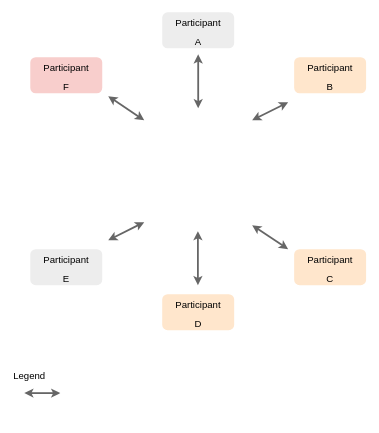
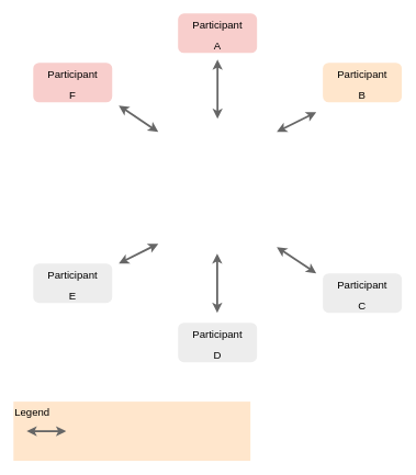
- <mxCell id="4" value="&lt;font style=&quot;line-height: 100%&quot;&gt;&lt;span style=&quot;font-size: 16px&quot;&gt;Participant&lt;/span&gt;&lt;br&gt;&lt;font style=&quot;font-size: 16px&quot;&gt;A&lt;/font&gt;&lt;br&gt;&lt;/font&gt;" style="rounded=1;whiteSpace=wrap;html=1;strokeWidth=4;fontSize=26;strokeColor=none;fillColor=#EDEDED;" vertex="1" parent="1"><mxGeometry x="270" y="20" width="120" height="60" as="geometry" /></mxCell>
+ <mxCell id="4" value="&lt;font style=&quot;line-height: 100%&quot;&gt;&lt;span style=&quot;font-size: 16px&quot;&gt;Participant&lt;/span&gt;&lt;br&gt;&lt;font style=&quot;font-size: 16px&quot;&gt;A&lt;/font&gt;&lt;br&gt;&lt;/font&gt;" style="rounded=1;whiteSpace=wrap;html=1;strokeWidth=4;fontSize=26;strokeColor=none;fillColor=#f8cecc;" vertex="1" parent="1"><mxGeometry x="270" y="20" width="120" height="60" as="geometry" /></mxCell>
- <mxCell id="8" value="&lt;font style=&quot;line-height: 100%&quot;&gt;&lt;span style=&quot;font-size: 16px&quot;&gt;Participant&lt;/span&gt;&lt;br&gt;&lt;span style=&quot;font-size: 16px&quot;&gt;E&lt;/span&gt;&lt;br&gt;&lt;/font&gt;" style="rounded=1;whiteSpace=wrap;html=1;strokeWidth=4;fontSize=26;strokeColor=none;fillColor=#EDEDED;" vertex="1" parent="1"><mxGeometry x="50" y="415" width="120" height="60" as="geometry" /></mxCell>
+ <mxCell id="8" value="&lt;font style=&quot;line-height: 100%&quot;&gt;&lt;span style=&quot;font-size: 16px&quot;&gt;Participant&lt;/span&gt;&lt;br&gt;&lt;span style=&quot;font-size: 16px&quot;&gt;E&lt;/span&gt;&lt;br&gt;&lt;/font&gt;" style="rounded=1;whiteSpace=wrap;html=1;strokeWidth=4;fontSize=26;strokeColor=none;fillColor=#EDEDED;" vertex="1" parent="1"><mxGeometry x="50" y="400" width="120" height="60" as="geometry" /></mxCell>
- <mxCell id="7" value="&lt;font style=&quot;line-height: 100%&quot;&gt;&lt;span style=&quot;font-size: 16px&quot;&gt;Participant&lt;/span&gt;&lt;br&gt;&lt;span style=&quot;font-size: 16px&quot;&gt;C&lt;/span&gt;&lt;br&gt;&lt;/font&gt;" style="rounded=1;whiteSpace=wrap;html=1;strokeWidth=4;fontSize=26;strokeColor=none;fillColor=#ffe6cc;" vertex="1" parent="1"><mxGeometry x="490" y="415" width="120" height="60" as="geometry" /></mxCell>
+ <mxCell id="7" value="&lt;font style=&quot;line-height: 100%&quot;&gt;&lt;span style=&quot;font-size: 16px&quot;&gt;Participant&lt;/span&gt;&lt;br&gt;&lt;span style=&quot;font-size: 16px&quot;&gt;C&lt;/span&gt;&lt;br&gt;&lt;/font&gt;" style="rounded=1;whiteSpace=wrap;html=1;strokeWidth=4;fontSize=26;strokeColor=none;fillColor=#EDEDED;" vertex="1" parent="1"><mxGeometry x="490" y="415" width="120" height="60" as="geometry" /></mxCell>
- <mxCell id="5" value="&lt;font style=&quot;line-height: 100%&quot;&gt;&lt;span style=&quot;font-size: 16px&quot;&gt;Participant&lt;/span&gt;&lt;br&gt;&lt;span style=&quot;font-size: 16px&quot;&gt;D&lt;/span&gt;&lt;br&gt;&lt;/font&gt;" style="rounded=1;whiteSpace=wrap;html=1;strokeWidth=4;fontSize=26;strokeColor=none;fillColor=#ffe6cc;" vertex="1" parent="1"><mxGeometry x="270" y="490" width="120" height="60" as="geometry" /></mxCell>
+ <mxCell id="5" value="&lt;font style=&quot;line-height: 100%&quot;&gt;&lt;span style=&quot;font-size: 16px&quot;&gt;Participant&lt;/span&gt;&lt;br&gt;&lt;span style=&quot;font-size: 16px&quot;&gt;D&lt;/span&gt;&lt;br&gt;&lt;/font&gt;" style="rounded=1;whiteSpace=wrap;html=1;strokeWidth=4;fontSize=26;strokeColor=none;fillColor=#EDEDED;" vertex="1" parent="1"><mxGeometry x="270" y="490" width="120" height="60" as="geometry" /></mxCell>
- <mxCell id="2" value="Legend" style="rounded=0;whiteSpace=wrap;html=1;strokeWidth=4;fontSize=16;strokeColor=none;align=left;verticalAlign=top;" vertex="1" parent="1"><mxGeometry x="20" y="610" width="360" height="90" as="geometry" /></mxCell>
+ <mxCell id="2" value="Legend" style="rounded=0;whiteSpace=wrap;html=1;strokeWidth=4;fontSize=16;strokeColor=none;align=left;verticalAlign=top;fillColor=#ffe6cc;" vertex="1" parent="1"><mxGeometry x="20" y="610" width="360" height="90" as="geometry" /></mxCell>
